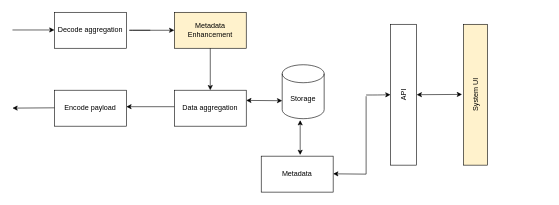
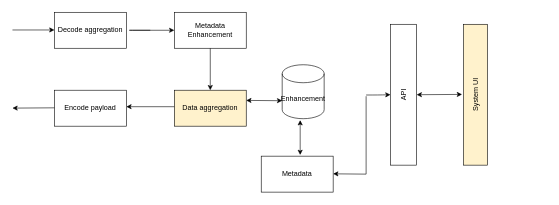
- <mxCell id="7" value="Metadata Enhancement" style="rounded=0;whiteSpace=wrap;html=1;fillColor=#fff2cc;" vertex="1" parent="1"><mxGeometry x="290" y="20" width="120" height="60" as="geometry" /></mxCell>
+ <mxCell id="7" value="Metadata Enhancement" style="rounded=0;whiteSpace=wrap;html=1;" vertex="1" parent="1"><mxGeometry x="290" y="20" width="120" height="60" as="geometry" /></mxCell>
- <mxCell id="2" value="Storage" style="shape=cylinder3;whiteSpace=wrap;html=1;boundedLbl=1;backgroundOutline=1;size=15;" vertex="1" parent="1"><mxGeometry x="470" y="107.51" width="70" height="90" as="geometry" /></mxCell>
+ <mxCell id="2" value="Enhancement" style="shape=cylinder3;whiteSpace=wrap;html=1;boundedLbl=1;backgroundOutline=1;size=15;" vertex="1" parent="1"><mxGeometry x="470" y="107.51" width="70" height="90" as="geometry" /></mxCell>
- <mxCell id="8" value="Data aggregation" style="rounded=0;whiteSpace=wrap;html=1;" vertex="1" parent="1"><mxGeometry x="290" y="150" width="120" height="60" as="geometry" /></mxCell>
+ <mxCell id="8" value="Data aggregation" style="rounded=0;whiteSpace=wrap;html=1;fillColor=#fff2cc;" vertex="1" parent="1"><mxGeometry x="290" y="150" width="120" height="60" as="geometry" /></mxCell>
